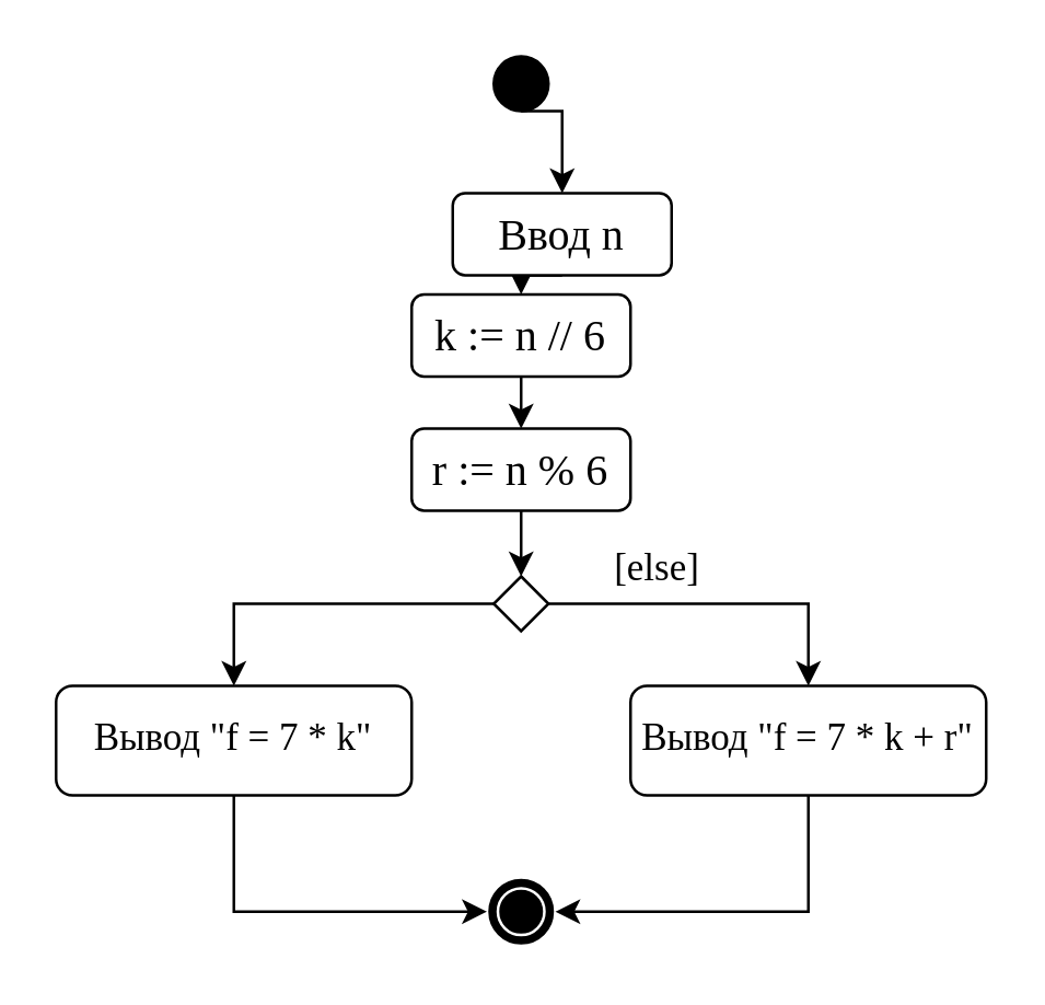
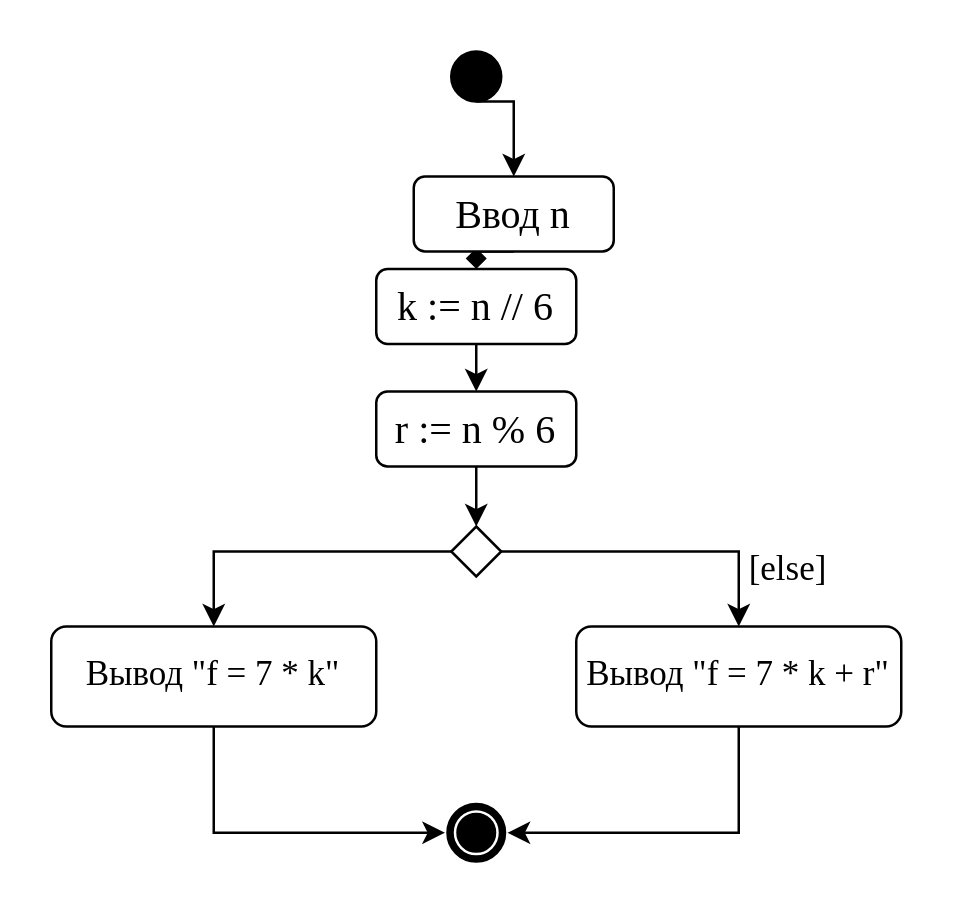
- <mxCell id="5" style="edgeStyle=orthogonalEdgeStyle;rounded=0;orthogonalLoop=1;jettySize=auto;html=1;exitX=0.5;exitY=1;exitDx=0;exitDy=0;entryX=0.5;entryY=0;entryDx=0;entryDy=0;" edge="1" parent="1" source="6" target="13"><mxGeometry relative="1" as="geometry" /></mxCell>
+ <mxCell id="5" style="edgeStyle=orthogonalEdgeStyle;rounded=0;orthogonalLoop=1;jettySize=auto;html=1;exitX=0.5;exitY=1;exitDx=0;exitDy=0;entryX=0.5;entryY=0;entryDx=0;entryDy=0;endArrow=diamond;" edge="1" parent="1" source="6" target="13"><mxGeometry relative="1" as="geometry" /></mxCell>
- <mxCell id="18" value="&lt;font style=&quot;font-size: 14px;&quot; face=&quot;Times New Roman&quot;&gt;[else]&lt;/font&gt;" style="text;html=1;strokeColor=none;fillColor=none;align=center;verticalAlign=middle;whiteSpace=wrap;rounded=0;" vertex="1" parent="1"><mxGeometry x="210" y="193" width="60" height="30" as="geometry" /></mxCell>
+ <mxCell id="18" value="&lt;font style=&quot;font-size: 14px;&quot; face=&quot;Times New Roman&quot;&gt;[else]&lt;/font&gt;" style="text;html=1;strokeColor=none;fillColor=none;align=center;verticalAlign=middle;whiteSpace=wrap;rounded=0;" vertex="1" parent="1"><mxGeometry x="285" y="213" width="60" height="30" as="geometry" /></mxCell>
